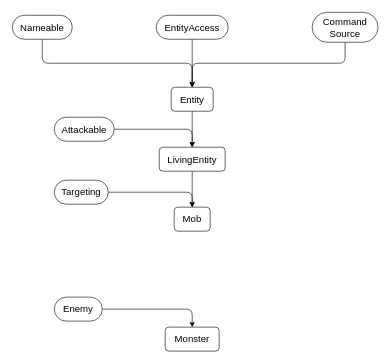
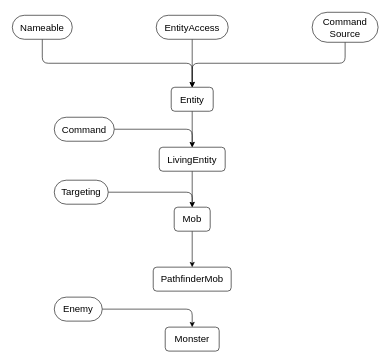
- <mxCell id="15" value="Attackable" style="rounded=1;whiteSpace=wrap;html=1;fontSize=16;arcSize=50;" parent="1" vertex="1"><mxGeometry x="90" y="195" width="100" height="40" as="geometry" /></mxCell>
+ <mxCell id="15" value="Command" style="rounded=1;whiteSpace=wrap;html=1;fontSize=16;arcSize=50;" parent="1" vertex="1"><mxGeometry x="90" y="195" width="100" height="40" as="geometry" /></mxCell>
+ <mxCell id="4" style="edgeStyle=orthogonalEdgeStyle;rounded=1;orthogonalLoop=1;jettySize=auto;html=1;" parent="1" source="5" target="3" edge="1"><mxGeometry relative="1" as="geometry" /></mxCell>
+ <mxCell id="3" value="PathfinderMob" style="rounded=1;whiteSpace=wrap;html=1;fontSize=16;" parent="1" vertex="1"><mxGeometry x="255" y="445" width="130" height="40" as="geometry" /></mxCell>
